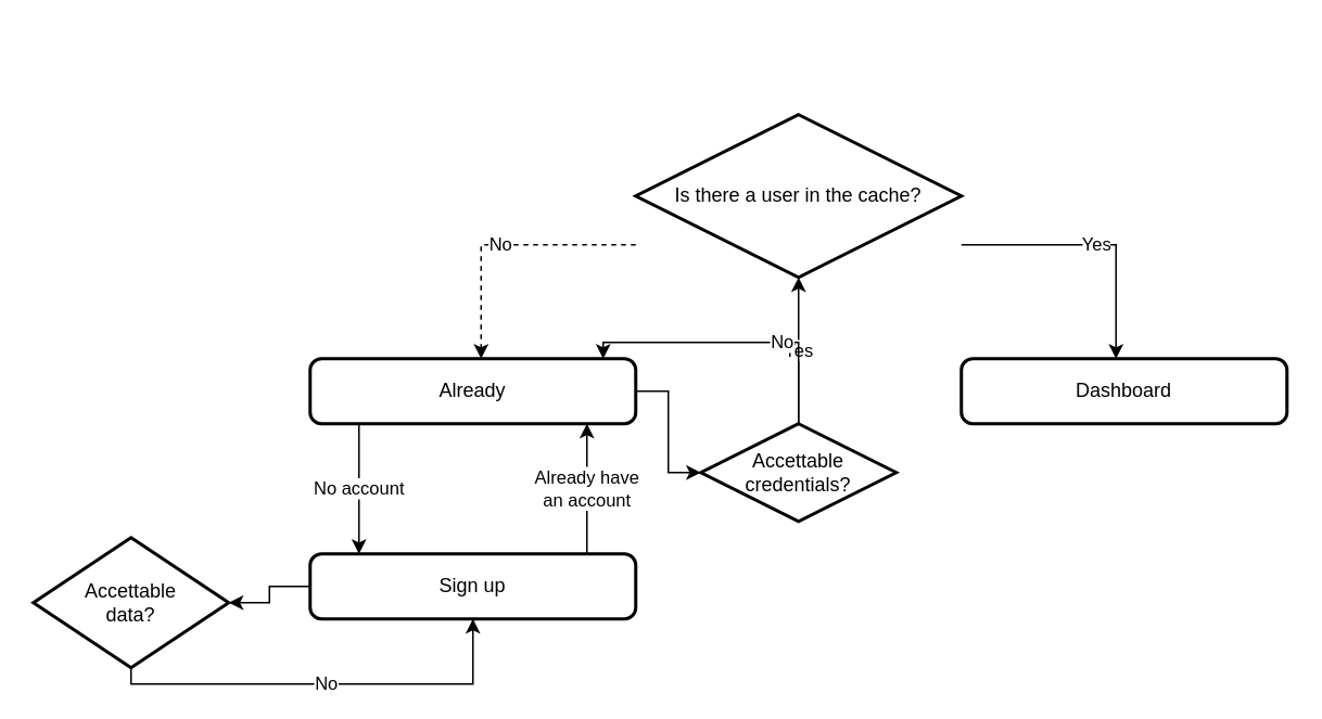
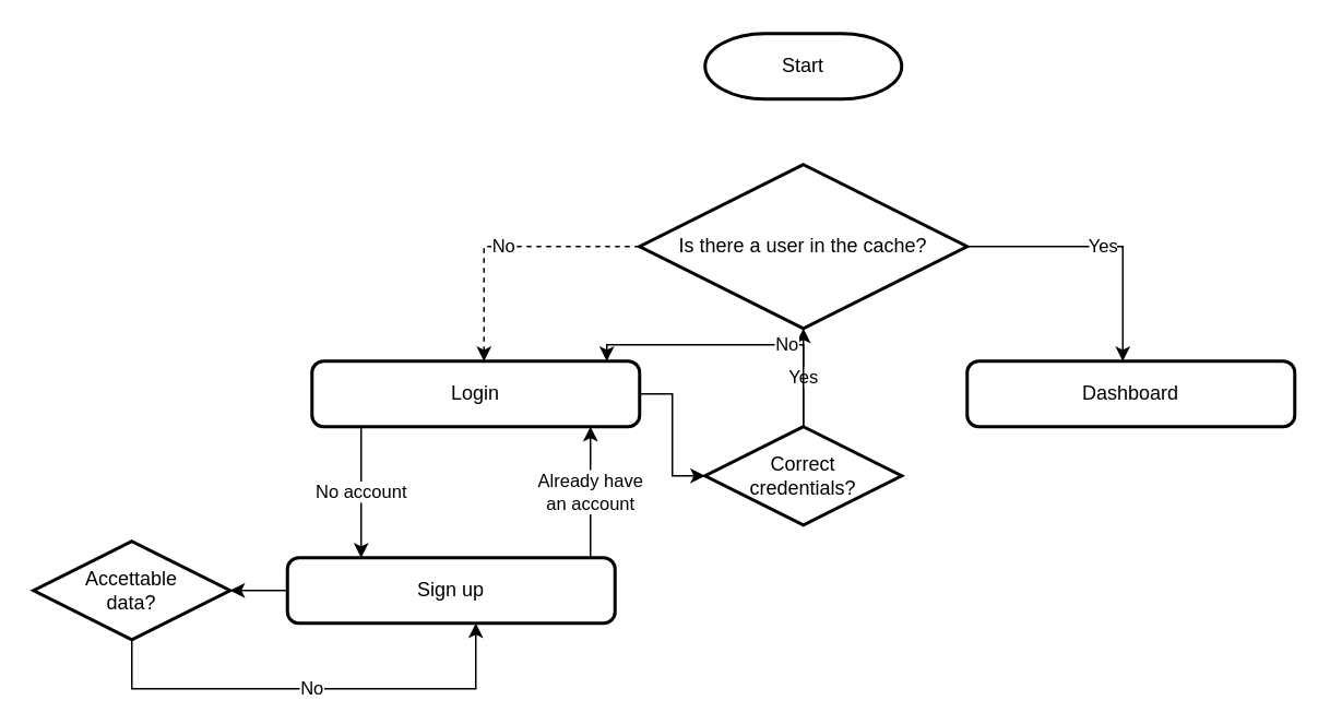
+ <mxCell id="2" value="Start" style="strokeWidth=2;html=1;shape=mxgraph.flowchart.terminator;whiteSpace=wrap;" vertex="1" parent="1"><mxGeometry x="430" y="20" width="120" height="40" as="geometry" /></mxCell>
- <mxCell id="8" value="Is there a user in the cache?" style="strokeWidth=2;html=1;shape=mxgraph.flowchart.decision;whiteSpace=wrap;" vertex="1" parent="1"><mxGeometry x="390" y="70" width="200" height="100" as="geometry" /></mxCell>
+ <mxCell id="8" value="Is there a user in the cache?" style="strokeWidth=2;html=1;shape=mxgraph.flowchart.decision;whiteSpace=wrap;" vertex="1" parent="1"><mxGeometry x="390" y="100" width="200" height="100" as="geometry" /></mxCell>
- <mxCell id="5" value="Already" style="rounded=1;whiteSpace=wrap;html=1;absoluteArcSize=1;arcSize=14;strokeWidth=2;" vertex="1" parent="1"><mxGeometry x="190" y="220" width="200" height="40" as="geometry" /></mxCell>
+ <mxCell id="5" value="Login" style="rounded=1;whiteSpace=wrap;html=1;absoluteArcSize=1;arcSize=14;strokeWidth=2;" vertex="1" parent="1"><mxGeometry x="190" y="220" width="200" height="40" as="geometry" /></mxCell>
- <mxCell id="17" value="Accettable&lt;br&gt;credentials?" style="strokeWidth=2;html=1;shape=mxgraph.flowchart.decision;whiteSpace=wrap;" vertex="1" parent="1"><mxGeometry x="430" y="260" width="120" height="60" as="geometry" /></mxCell>
+ <mxCell id="17" value="Correct&lt;br&gt;credentials?" style="strokeWidth=2;html=1;shape=mxgraph.flowchart.decision;whiteSpace=wrap;" vertex="1" parent="1"><mxGeometry x="430" y="260" width="120" height="60" as="geometry" /></mxCell>
- <mxCell id="12" value="Sign up" style="rounded=1;whiteSpace=wrap;html=1;absoluteArcSize=1;arcSize=14;strokeWidth=2;" vertex="1" parent="1"><mxGeometry x="190" y="340" width="200" height="40" as="geometry" /></mxCell>
+ <mxCell id="12" value="Sign up" style="rounded=1;whiteSpace=wrap;html=1;absoluteArcSize=1;arcSize=14;strokeWidth=2;" vertex="1" parent="1"><mxGeometry x="175" y="340" width="200" height="40" as="geometry" /></mxCell>
- <mxCell id="14" value="Accettable&lt;br&gt;data?" style="strokeWidth=2;html=1;shape=mxgraph.flowchart.decision;whiteSpace=wrap;" vertex="1" parent="1"><mxGeometry x="20" y="330" width="120" height="80" as="geometry" /></mxCell>
+ <mxCell id="14" value="Accettable&lt;br&gt;data?" style="strokeWidth=2;html=1;shape=mxgraph.flowchart.decision;whiteSpace=wrap;" vertex="1" parent="1"><mxGeometry x="20" y="330" width="120" height="60" as="geometry" /></mxCell>
